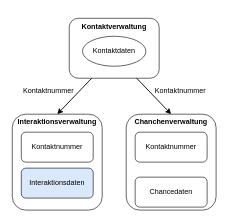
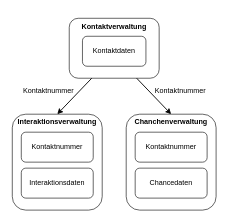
- <mxCell id="4" value="Kontaktdaten" style="ellipse;whiteSpace=wrap;html=1;" vertex="1" parent="2"><mxGeometry x="22.059" y="40" width="105.882" height="50" as="geometry" /></mxCell>
+ <mxCell id="4" value="Kontaktdaten" style="rounded=1;whiteSpace=wrap;html=1;" vertex="1" parent="2"><mxGeometry x="22.059" y="40" width="105.882" height="50" as="geometry" /></mxCell>
- <mxCell id="7" value="Interaktionsdaten" style="rounded=1;whiteSpace=wrap;html=1;fillColor=#dae8fc;" vertex="1" parent="5"><mxGeometry x="15" y="90" width="120" height="50" as="geometry" /></mxCell>
+ <mxCell id="7" value="Interaktionsdaten" style="rounded=1;whiteSpace=wrap;html=1;" vertex="1" parent="5"><mxGeometry x="15" y="90" width="120" height="50" as="geometry" /></mxCell>
- <mxCell id="11" value="Chancedaten" style="rounded=1;whiteSpace=wrap;html=1;" vertex="1" parent="9"><mxGeometry x="15" y="105" width="120" height="50" as="geometry" /></mxCell>
+ <mxCell id="11" value="Chancedaten" style="rounded=1;whiteSpace=wrap;html=1;" vertex="1" parent="9"><mxGeometry x="15" y="90" width="120" height="50" as="geometry" /></mxCell>
